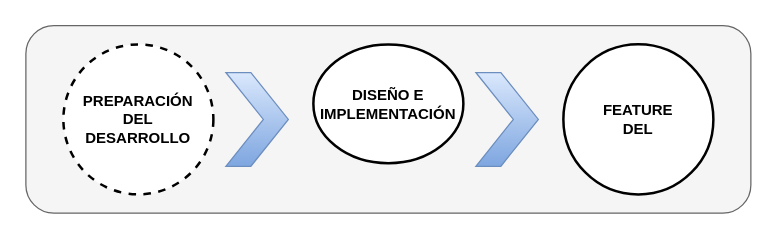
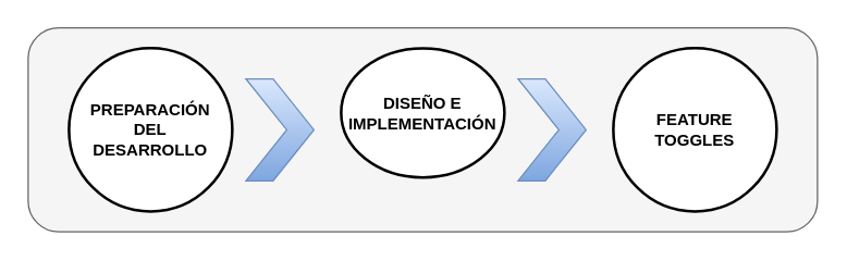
- <mxCell id="3" value="&lt;span&gt;PREPARACIÓN&lt;br&gt;DEL&lt;br&gt;DESARROLLO&lt;br&gt;&lt;/span&gt;" style="ellipse;whiteSpace=wrap;html=1;aspect=fixed;strokeWidth=2;fillColor=#FFFFFF;fontStyle=1;dashed=1;" vertex="1" parent="1"><mxGeometry x="50" y="35" width="120" height="120" as="geometry" /></mxCell>
+ <mxCell id="3" value="&lt;span&gt;PREPARACIÓN&lt;br&gt;DEL&lt;br&gt;DESARROLLO&lt;br&gt;&lt;/span&gt;" style="ellipse;whiteSpace=wrap;html=1;aspect=fixed;strokeWidth=2;fillColor=#FFFFFF;fontStyle=1" vertex="1" parent="1"><mxGeometry x="50" y="35" width="120" height="120" as="geometry" /></mxCell>
- <mxCell id="7" value="&lt;b&gt;FEATURE&lt;br&gt;DEL&lt;br&gt;&lt;/b&gt;" style="ellipse;whiteSpace=wrap;html=1;aspect=fixed;strokeWidth=2;fillColor=#FFFFFF;" vertex="1" parent="1"><mxGeometry x="450" y="35" width="120" height="120" as="geometry" /></mxCell>
+ <mxCell id="7" value="&lt;b&gt;FEATURE&lt;br&gt;TOGGLES&lt;br&gt;&lt;/b&gt;" style="ellipse;whiteSpace=wrap;html=1;aspect=fixed;strokeWidth=2;fillColor=#FFFFFF;" vertex="1" parent="1"><mxGeometry x="450" y="35" width="120" height="120" as="geometry" /></mxCell>
